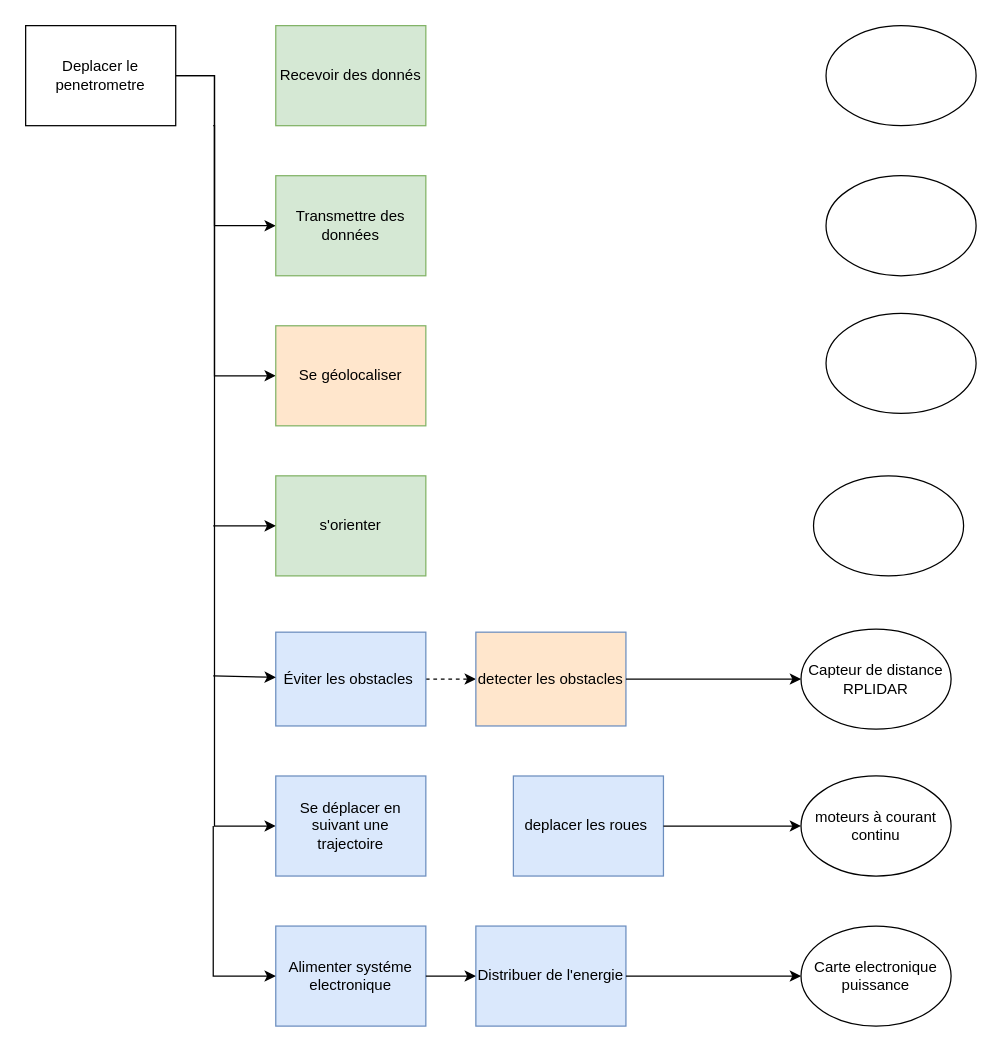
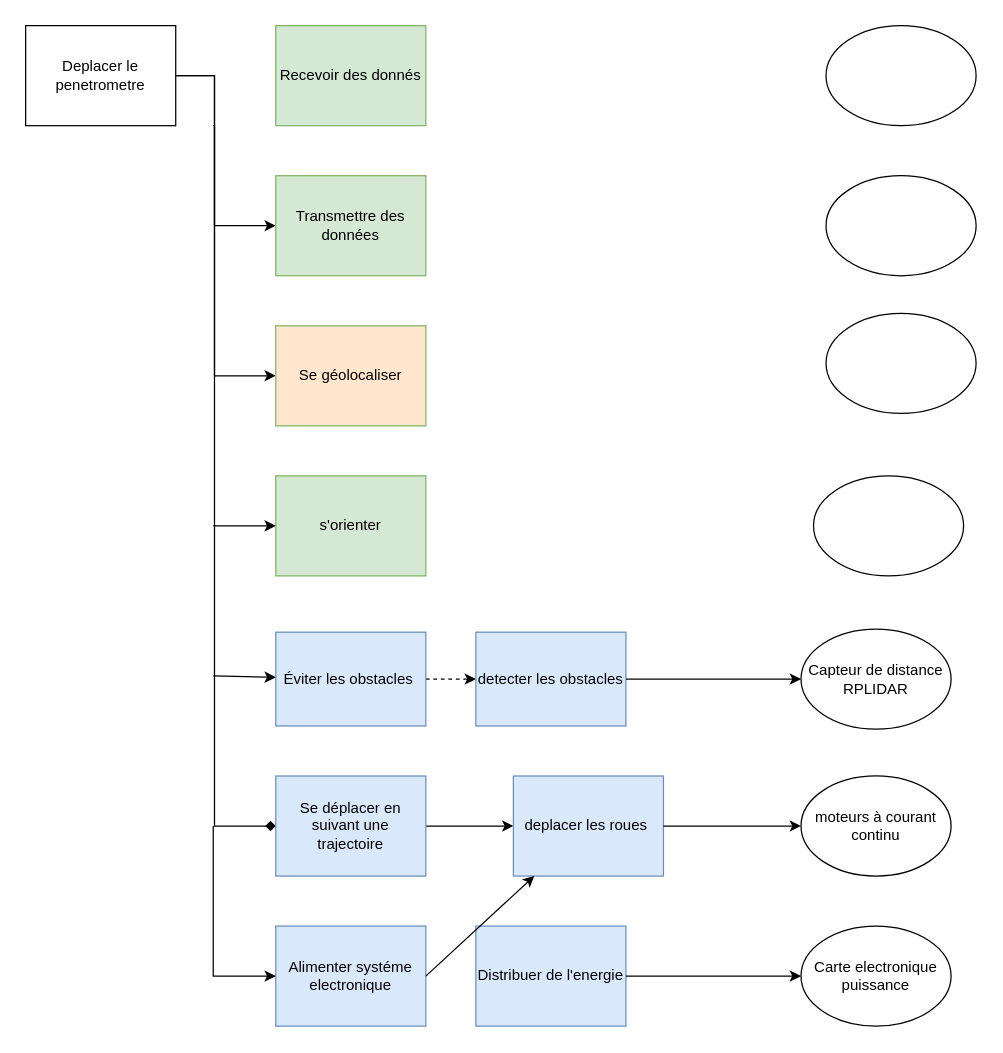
- <mxCell id="15" value="detecter les obstacles" style="rounded=0;whiteSpace=wrap;html=1;fillColor=#ffe6cc;strokeColor=#6c8ebf;" parent="1" vertex="1"><mxGeometry x="380" y="505" width="120" height="75" as="geometry" /></mxCell>
+ <mxCell id="15" value="detecter les obstacles" style="rounded=0;whiteSpace=wrap;html=1;fillColor=#dae8fc;strokeColor=#6c8ebf;" parent="1" vertex="1"><mxGeometry x="380" y="505" width="120" height="75" as="geometry" /></mxCell>
- <mxCell id="2" style="edgeStyle=orthogonalEdgeStyle;rounded=0;orthogonalLoop=1;jettySize=auto;html=1;exitX=1;exitY=0.5;exitDx=0;exitDy=0;entryX=0;entryY=0.5;entryDx=0;entryDy=0;" parent="1" source="5" target="11" edge="1"><mxGeometry relative="1" as="geometry"><mxPoint x="170" y="160" as="targetPoint" /><Array as="points"><mxPoint x="171" y="60" /><mxPoint x="171" y="660" /></Array></mxGeometry></mxCell>
+ <mxCell id="2" style="edgeStyle=orthogonalEdgeStyle;rounded=0;orthogonalLoop=1;jettySize=auto;html=1;exitX=1;exitY=0.5;exitDx=0;exitDy=0;entryX=0;entryY=0.5;entryDx=0;entryDy=0;endArrow=diamond;" parent="1" source="5" target="11" edge="1"><mxGeometry relative="1" as="geometry"><mxPoint x="170" y="160" as="targetPoint" /><Array as="points"><mxPoint x="171" y="60" /><mxPoint x="171" y="660" /></Array></mxGeometry></mxCell>
+ <mxCell id="10" style="edgeStyle=orthogonalEdgeStyle;rounded=0;orthogonalLoop=1;jettySize=auto;html=1;exitX=1;exitY=0.5;exitDx=0;exitDy=0;entryX=0;entryY=0.5;entryDx=0;entryDy=0;" parent="1" source="11" target="14" edge="1"><mxGeometry relative="1" as="geometry" /></mxCell>
- <mxCell id="22" value="" style="endArrow=classic;html=1;rounded=0;exitX=1;exitY=0.5;exitDx=0;exitDy=0;entryX=0;entryY=0.5;entryDx=0;entryDy=0;" parent="1" source="20" target="21" edge="1"><mxGeometry width="50" height="50" relative="1" as="geometry"><mxPoint x="370" y="650" as="sourcePoint" /><mxPoint x="420" y="600" as="targetPoint" /></mxGeometry></mxCell>
+ <mxCell id="22" value="" style="endArrow=classic;html=1;rounded=0;exitX=1;exitY=0.5;exitDx=0;exitDy=0;" parent="1" source="20" target="14" edge="1"><mxGeometry width="50" height="50" relative="1" as="geometry"><mxPoint x="370" y="650" as="sourcePoint" /><mxPoint x="420" y="600" as="targetPoint" /></mxGeometry></mxCell>
